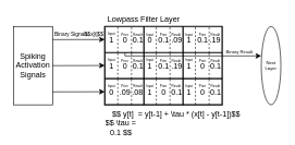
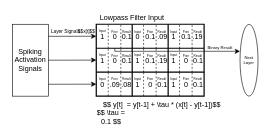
- <mxCell id="16" value="Lowpass Filter Layer" style="text;html=1;strokeColor=none;fillColor=none;align=center;verticalAlign=middle;whiteSpace=wrap;rounded=0;" vertex="1" parent="1"><mxGeometry x="160" y="20" width="120" height="20" as="geometry" /></mxCell>
+ <mxCell id="16" value="Lowpass Filter Input" style="text;html=1;strokeColor=none;fillColor=none;align=center;verticalAlign=middle;whiteSpace=wrap;rounded=0;" vertex="1" parent="1"><mxGeometry x="160" y="20" width="120" height="20" as="geometry" /></mxCell>
- <mxCell id="28" value="Binary Signals" style="text;strokeColor=none;fillColor=none;align=center;verticalAlign=middle;rounded=0;fontSize=8;html=1;whiteSpace=wrap;" vertex="1" parent="1"><mxGeometry x="79" y="42" width="60" height="20" as="geometry" /></mxCell>
+ <mxCell id="28" value="Layer Signals" style="text;strokeColor=none;fillColor=none;align=center;verticalAlign=middle;rounded=0;fontSize=8;html=1;whiteSpace=wrap;" vertex="1" parent="1"><mxGeometry x="79" y="42" width="60" height="20" as="geometry" /></mxCell>
